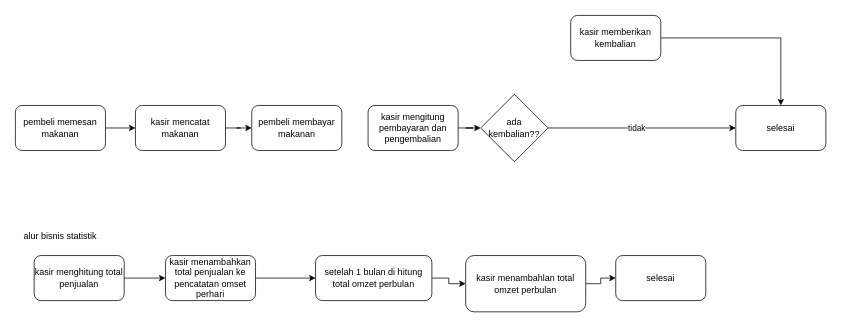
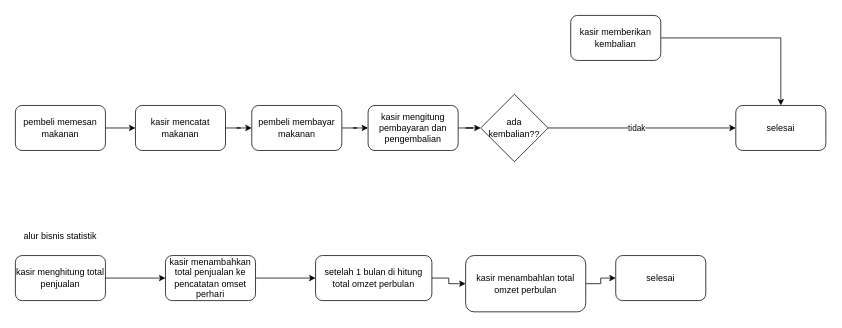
+ <mxCell id="14" style="edgeStyle=orthogonalEdgeStyle;rounded=0;orthogonalLoop=1;jettySize=auto;html=1;entryX=0;entryY=0.5;entryDx=0;entryDy=0;" edge="1" parent="1" source="15" target="13"><mxGeometry relative="1" as="geometry" /></mxCell>
- <mxCell id="17" value="kasir menghitung total penjualan" style="rounded=1;whiteSpace=wrap;html=1;" vertex="1" parent="1"><mxGeometry x="45" y="340" width="120" height="60" as="geometry" /></mxCell>
+ <mxCell id="17" value="kasir menghitung total penjualan" style="rounded=1;whiteSpace=wrap;html=1;" vertex="1" parent="1"><mxGeometry x="20" y="340" width="120" height="60" as="geometry" /></mxCell>
